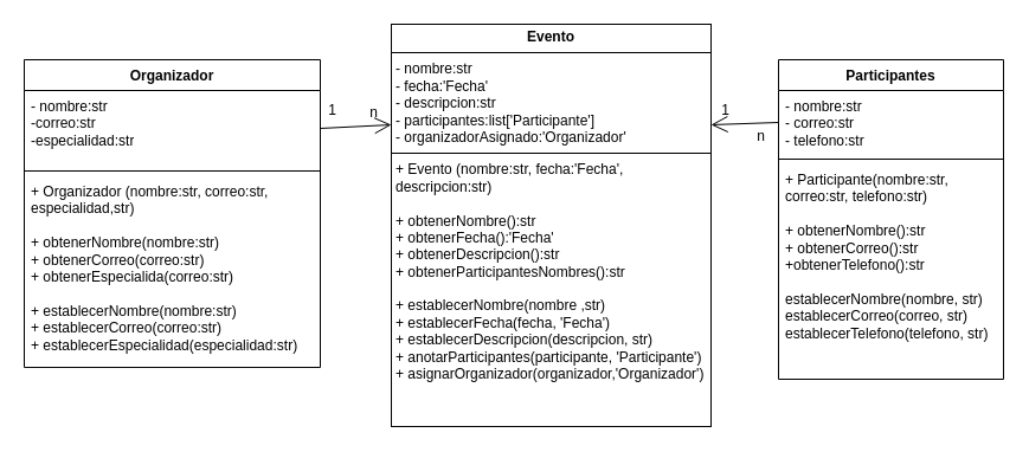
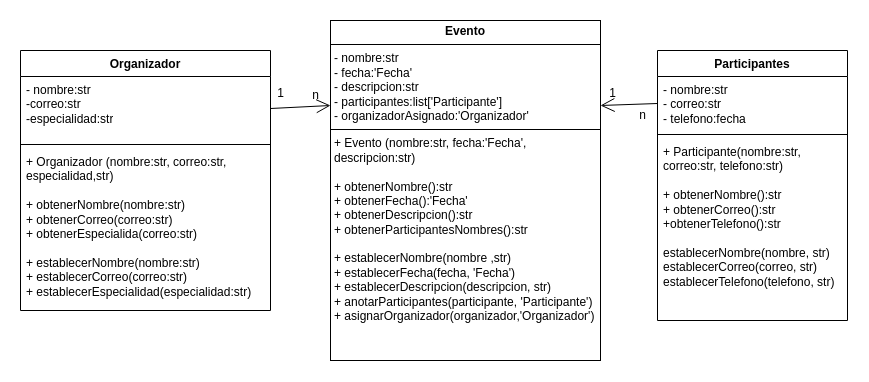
- <mxCell id="8" value="- nombre:str&lt;div&gt;- correo:str&lt;/div&gt;&lt;div&gt;- telefono:str&lt;/div&gt;" style="text;strokeColor=none;fillColor=none;align=left;verticalAlign=top;spacingLeft=4;spacingRight=4;overflow=hidden;rotatable=0;points=[[0,0.5],[1,0.5]];portConstraint=eastwest;whiteSpace=wrap;html=1;" vertex="1" parent="7"><mxGeometry y="26" width="190" height="54" as="geometry" /></mxCell>
+ <mxCell id="8" value="- nombre:str&lt;div&gt;- correo:str&lt;/div&gt;&lt;div&gt;- telefono:fecha&lt;/div&gt;" style="text;strokeColor=none;fillColor=none;align=left;verticalAlign=top;spacingLeft=4;spacingRight=4;overflow=hidden;rotatable=0;points=[[0,0.5],[1,0.5]];portConstraint=eastwest;whiteSpace=wrap;html=1;" vertex="1" parent="7"><mxGeometry y="26" width="190" height="54" as="geometry" /></mxCell>
